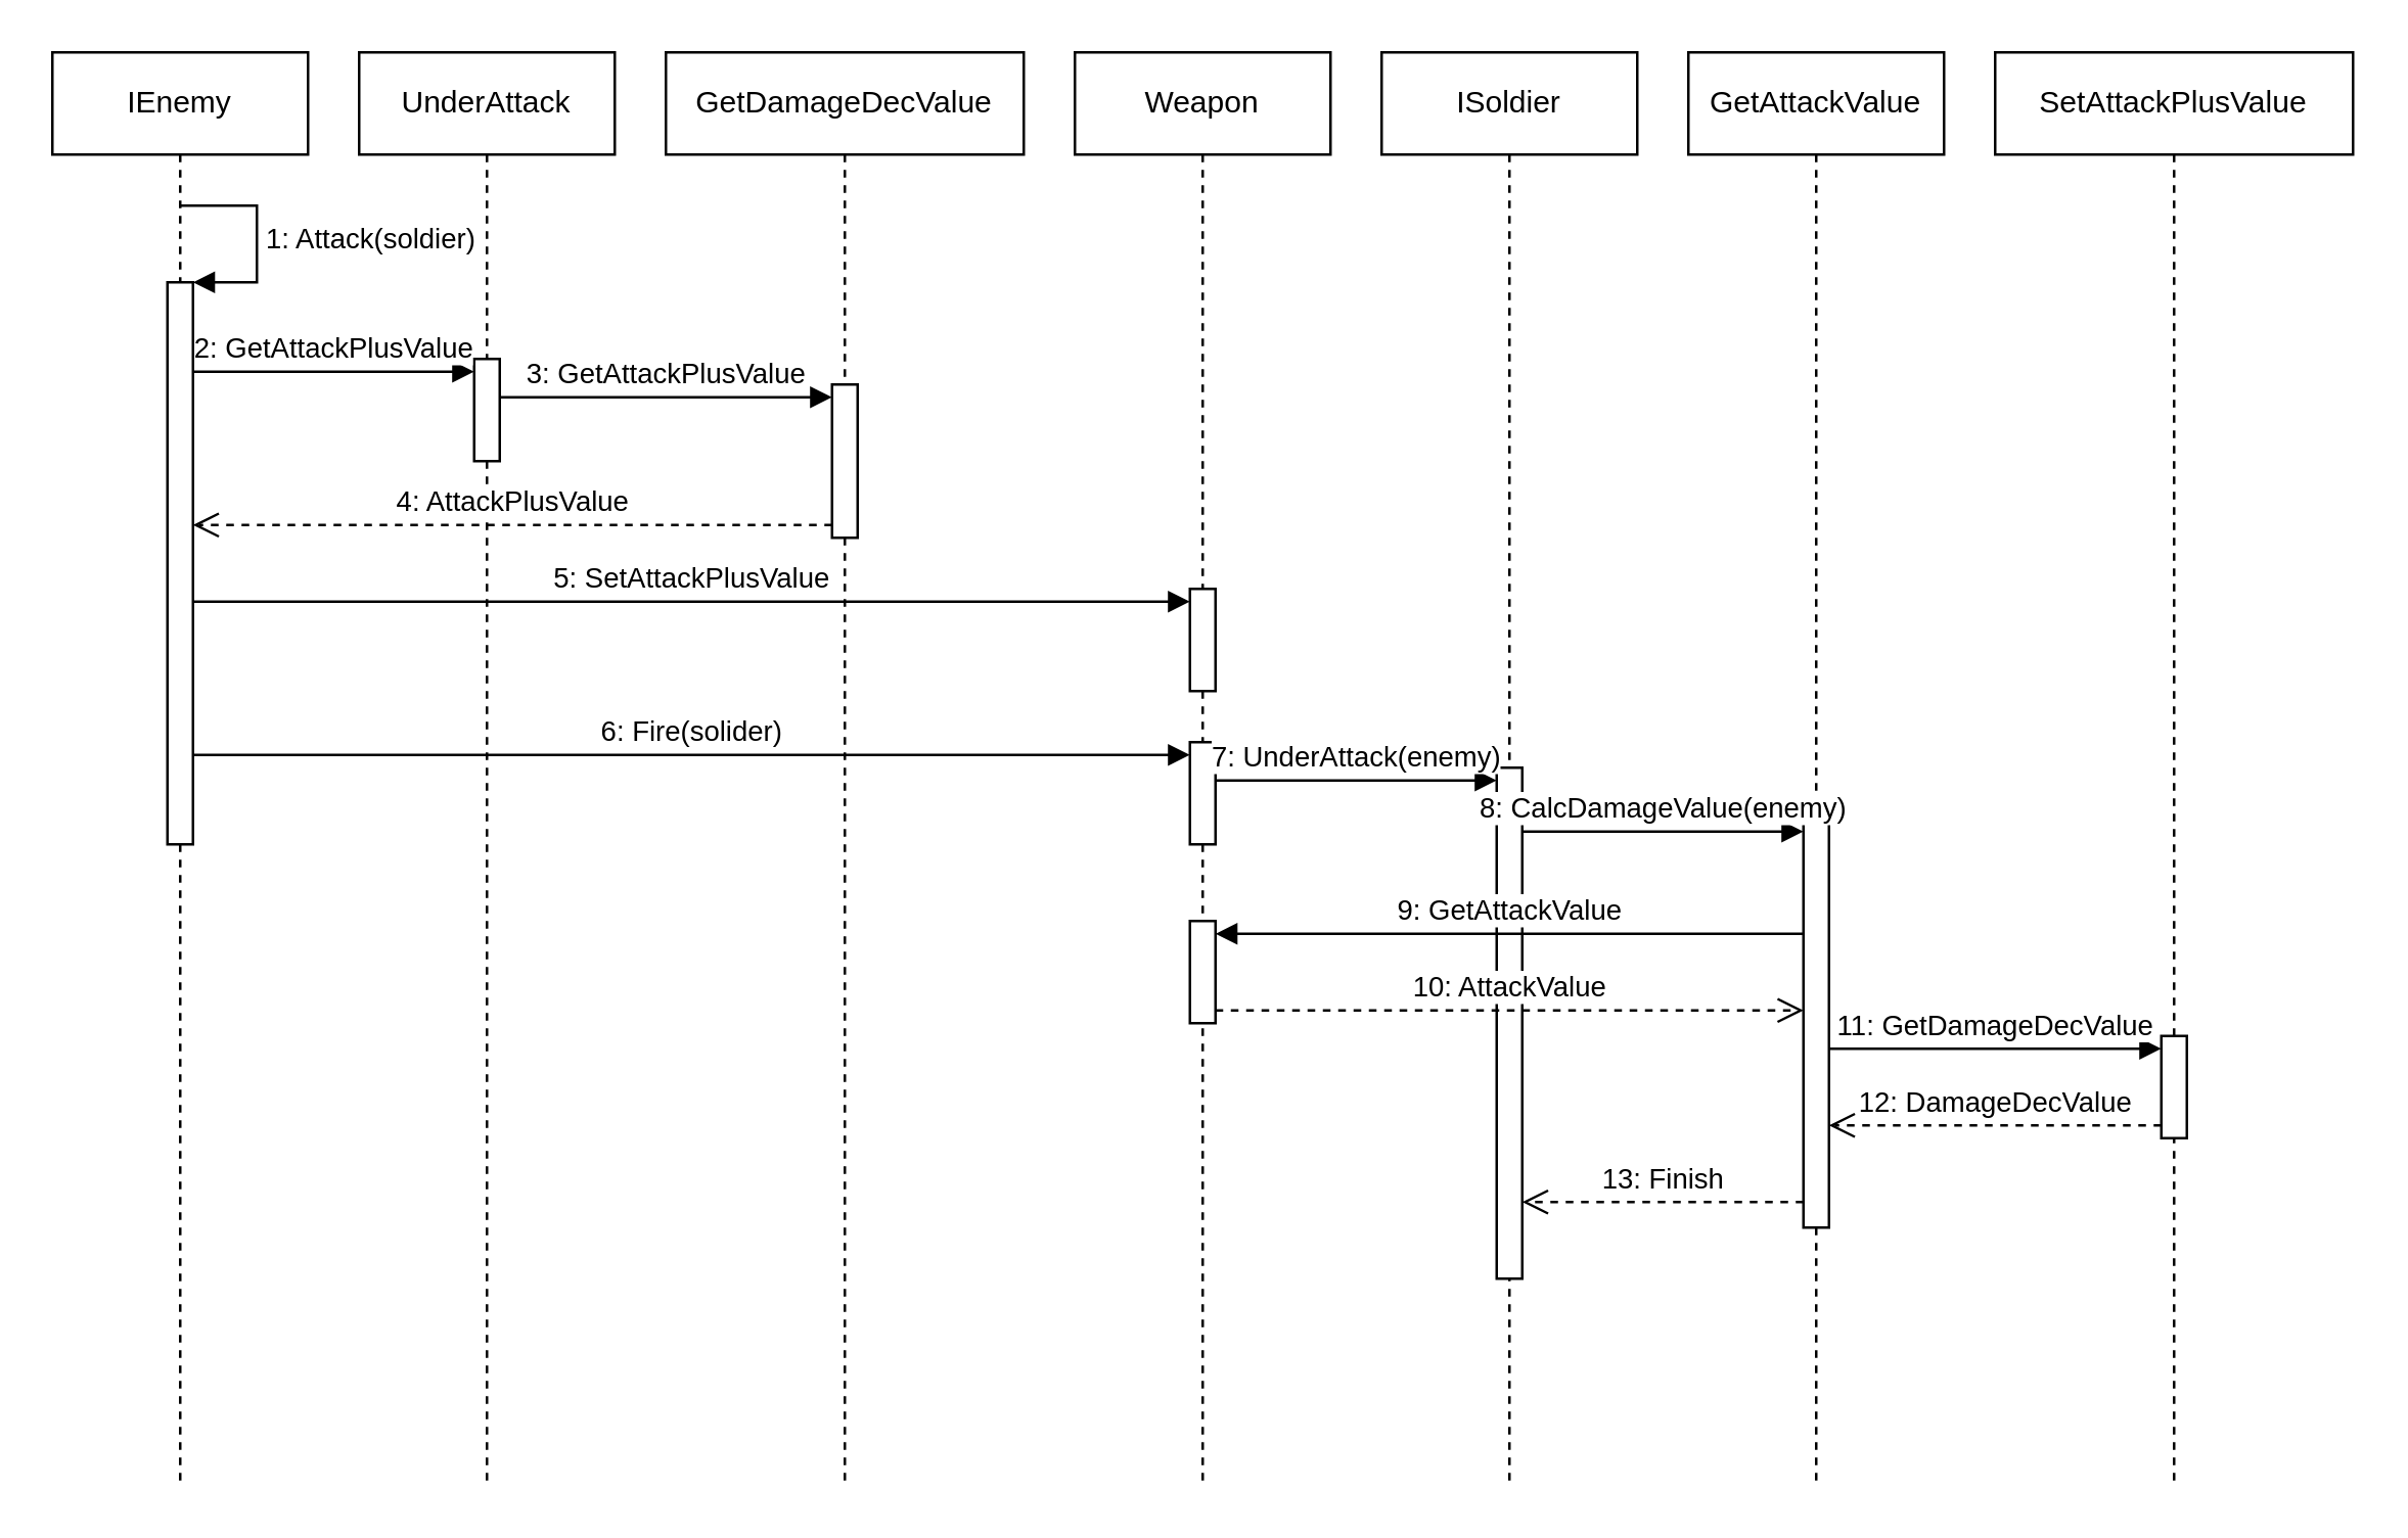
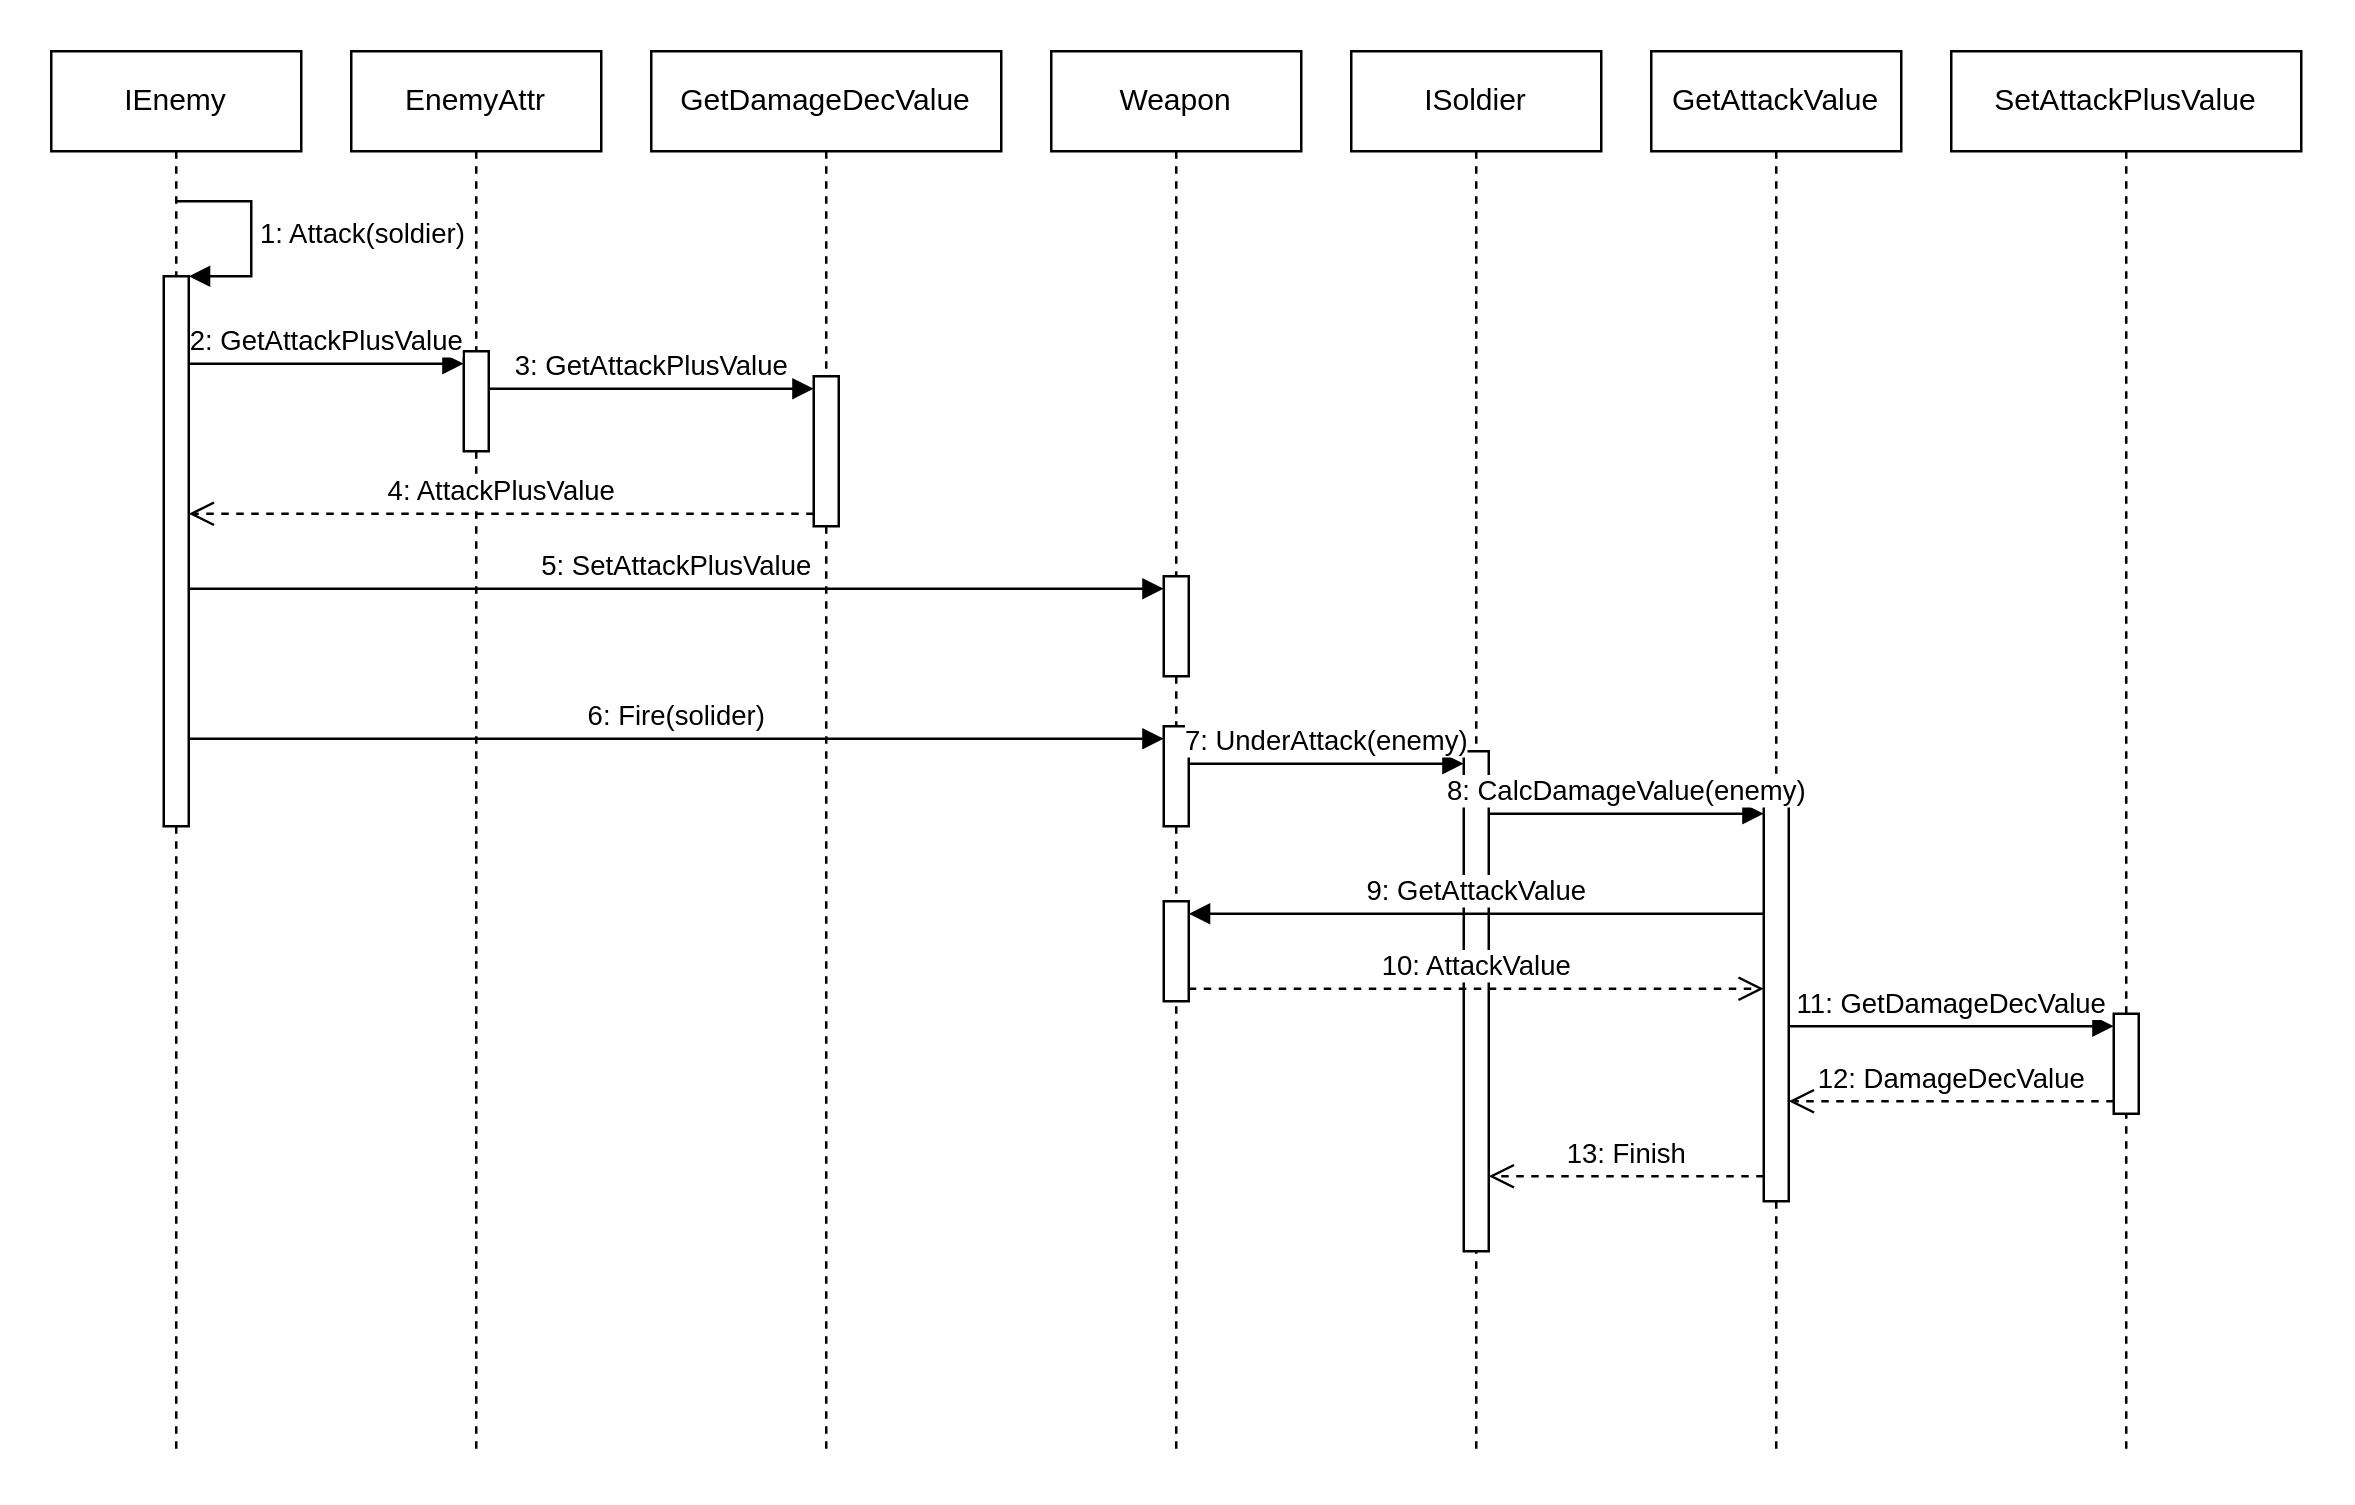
- <mxCell id="5" value="UnderAttack" style="shape=umlLifeline;perimeter=lifelinePerimeter;whiteSpace=wrap;html=1;container=1;dropTarget=0;collapsible=0;recursiveResize=0;outlineConnect=0;portConstraint=eastwest;newEdgeStyle={&quot;curved&quot;:0,&quot;rounded&quot;:0};" parent="1" vertex="1"><mxGeometry x="140" y="20" width="100" height="560" as="geometry" /></mxCell>
+ <mxCell id="5" value="EnemyAttr" style="shape=umlLifeline;perimeter=lifelinePerimeter;whiteSpace=wrap;html=1;container=1;dropTarget=0;collapsible=0;recursiveResize=0;outlineConnect=0;portConstraint=eastwest;newEdgeStyle={&quot;curved&quot;:0,&quot;rounded&quot;:0};" parent="1" vertex="1"><mxGeometry x="140" y="20" width="100" height="560" as="geometry" /></mxCell>
